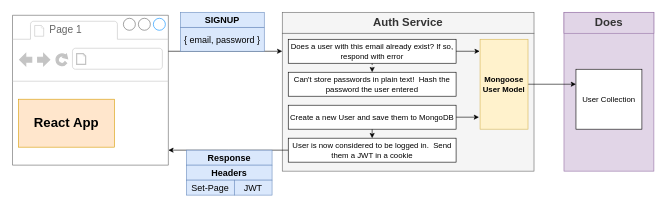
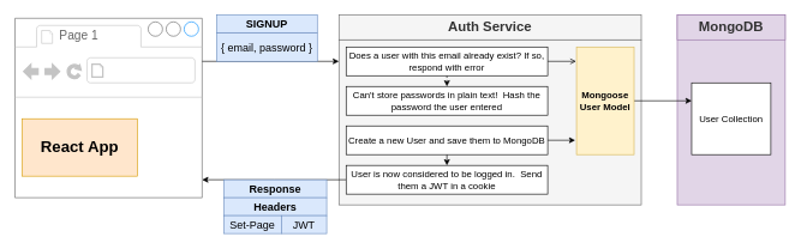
- <mxCell id="21" value="&lt;span style=&quot;color: rgb(51 , 51 , 51) ; font-size: 19px&quot;&gt;Does&lt;/span&gt;" style="rounded=0;whiteSpace=wrap;html=1;fontSize=13;fillColor=#e1d5e7;strokeColor=#9673a6;fontStyle=1" vertex="1" parent="1"><mxGeometry x="940" y="20" width="150" height="35" as="geometry" /></mxCell>
+ <mxCell id="21" value="&lt;span style=&quot;color: rgb(51 , 51 , 51) ; font-size: 19px&quot;&gt;MongoDB&lt;/span&gt;" style="rounded=0;whiteSpace=wrap;html=1;fontSize=13;fillColor=#e1d5e7;strokeColor=#9673a6;fontStyle=1" vertex="1" parent="1"><mxGeometry x="940" y="20" width="150" height="35" as="geometry" /></mxCell>
- <mxCell id="11" style="edgeStyle=orthogonalEdgeStyle;rounded=0;orthogonalLoop=1;jettySize=auto;html=1;exitX=1;exitY=0.5;exitDx=0;exitDy=0;entryX=-0.008;entryY=0.134;entryDx=0;entryDy=0;entryPerimeter=0;fontSize=13;" edge="1" parent="1" source="12" target="24"><mxGeometry relative="1" as="geometry" /></mxCell>
+ <mxCell id="11" style="edgeStyle=orthogonalEdgeStyle;rounded=0;orthogonalLoop=1;jettySize=auto;html=1;exitX=1;exitY=0.5;exitDx=0;exitDy=0;entryX=-0.008;entryY=0.134;entryDx=0;entryDy=0;entryPerimeter=0;fontSize=13;endArrow=open;" edge="1" parent="1" source="12" target="24"><mxGeometry relative="1" as="geometry" /></mxCell>
